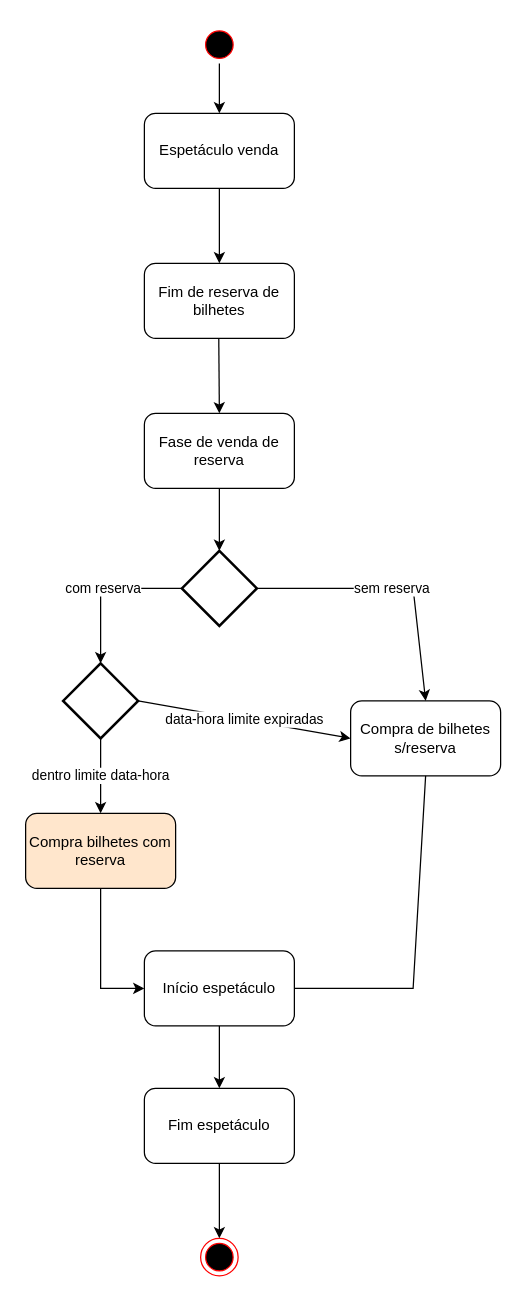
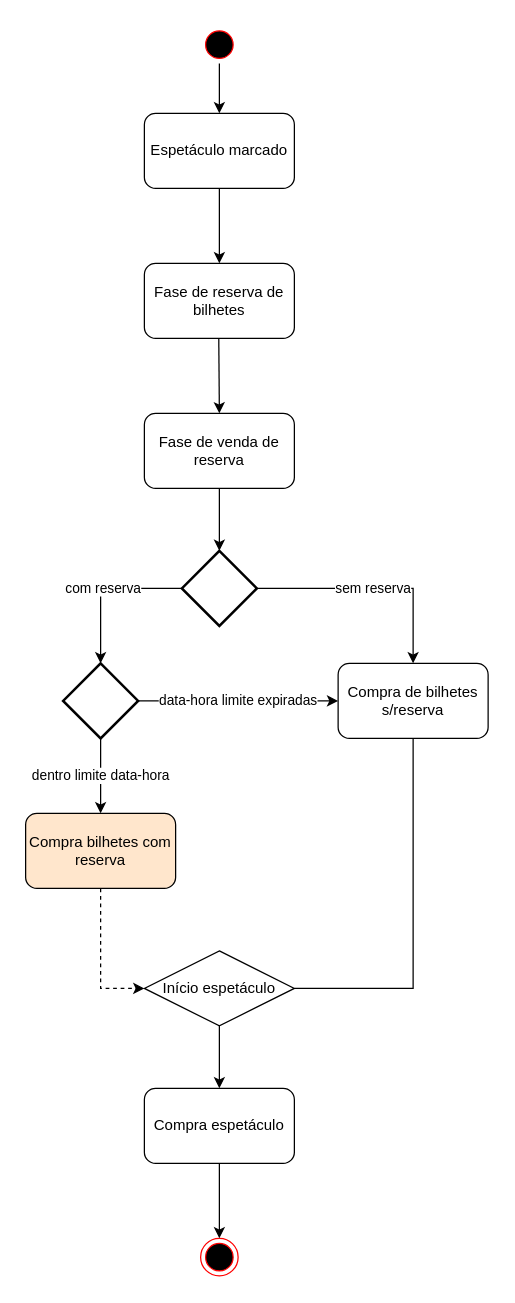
- <mxCell id="11" value="Espetáculo venda" style="rounded=1;whiteSpace=wrap;html=1;" vertex="1" parent="1"><mxGeometry x="115" y="90" width="120" height="60" as="geometry" /></mxCell>
+ <mxCell id="11" value="Espetáculo marcado" style="rounded=1;whiteSpace=wrap;html=1;" vertex="1" parent="1"><mxGeometry x="115" y="90" width="120" height="60" as="geometry" /></mxCell>
- <mxCell id="3" value="Fim de reserva de bilhetes" style="rounded=1;whiteSpace=wrap;html=1;" vertex="1" parent="1"><mxGeometry x="115" y="210" width="120" height="60" as="geometry" /></mxCell>
+ <mxCell id="3" value="Fase de reserva de bilhetes" style="rounded=1;whiteSpace=wrap;html=1;" vertex="1" parent="1"><mxGeometry x="115" y="210" width="120" height="60" as="geometry" /></mxCell>
- <mxCell id="5" value="Compra de bilhetes&lt;div&gt;s/reserva&lt;/div&gt;" style="rounded=1;whiteSpace=wrap;html=1;" vertex="1" parent="1"><mxGeometry x="280" y="560" width="120" height="60" as="geometry" /></mxCell>
+ <mxCell id="5" value="Compra de bilhetes&lt;div&gt;s/reserva&lt;/div&gt;" style="rounded=1;whiteSpace=wrap;html=1;" vertex="1" parent="1"><mxGeometry x="270" y="530" width="120" height="60" as="geometry" /></mxCell>
- <mxCell id="21" value="" style="endArrow=classic;html=1;rounded=0;exitX=0.5;exitY=1;exitDx=0;exitDy=0;entryX=0;entryY=0.5;entryDx=0;entryDy=0;" edge="1" parent="1" source="10" target="18"><mxGeometry width="50" height="50" relative="1" as="geometry"><mxPoint x="50" y="640" as="sourcePoint" /><mxPoint x="100" y="590" as="targetPoint" /><Array as="points"><mxPoint x="80" y="790" /></Array></mxGeometry></mxCell>
+ <mxCell id="21" value="" style="endArrow=classic;html=1;rounded=0;exitX=0.5;exitY=1;exitDx=0;exitDy=0;entryX=0;entryY=0.5;entryDx=0;entryDy=0;dashed=1;" edge="1" parent="1" source="10" target="18"><mxGeometry width="50" height="50" relative="1" as="geometry"><mxPoint x="50" y="640" as="sourcePoint" /><mxPoint x="100" y="590" as="targetPoint" /><Array as="points"><mxPoint x="80" y="790" /></Array></mxGeometry></mxCell>
- <mxCell id="18" value="Início espetáculo" style="rounded=1;whiteSpace=wrap;html=1;" vertex="1" parent="1"><mxGeometry x="115" y="760" width="120" height="60" as="geometry" /></mxCell>
+ <mxCell id="18" value="Início espetáculo" style="rhombus;whiteSpace=wrap;html=1;" vertex="1" parent="1"><mxGeometry x="115" y="760" width="120" height="60" as="geometry" /></mxCell>
- <mxCell id="19" value="Fim espetáculo" style="rounded=1;whiteSpace=wrap;html=1;" vertex="1" parent="1"><mxGeometry x="115" y="870" width="120" height="60" as="geometry" /></mxCell>
+ <mxCell id="19" value="Compra espetáculo" style="rounded=1;whiteSpace=wrap;html=1;" vertex="1" parent="1"><mxGeometry x="115" y="870" width="120" height="60" as="geometry" /></mxCell>
